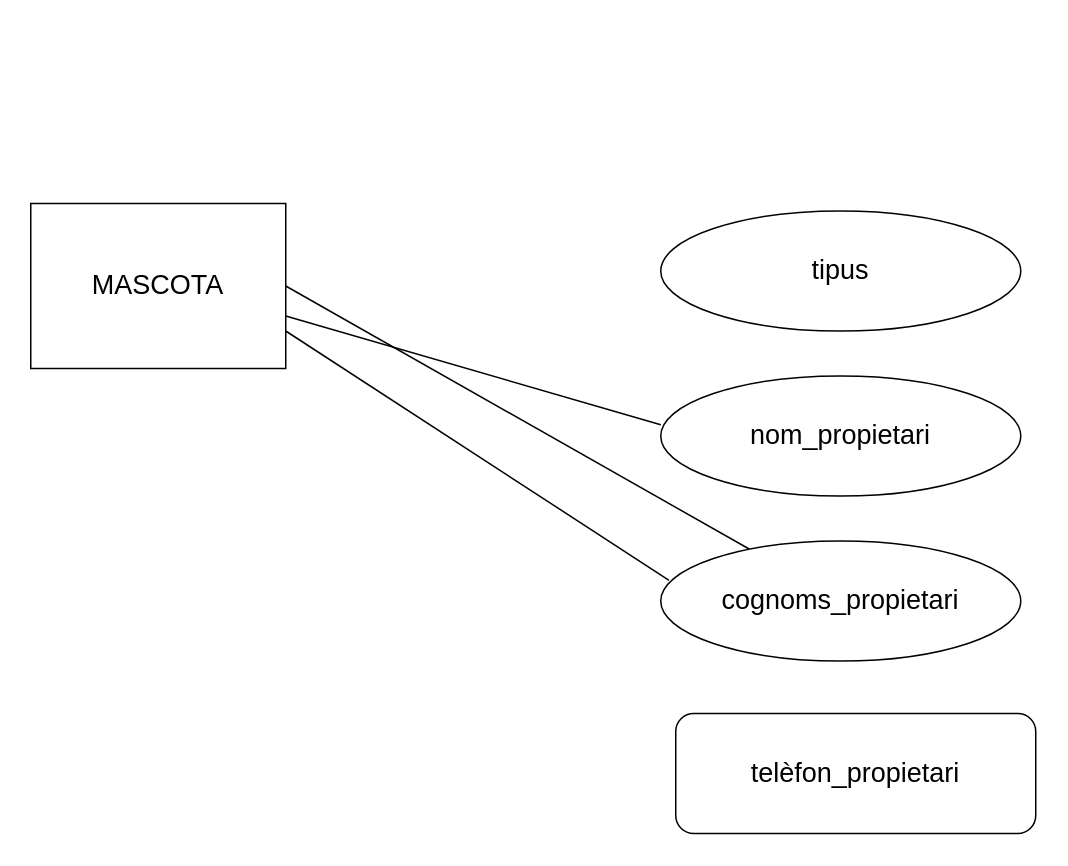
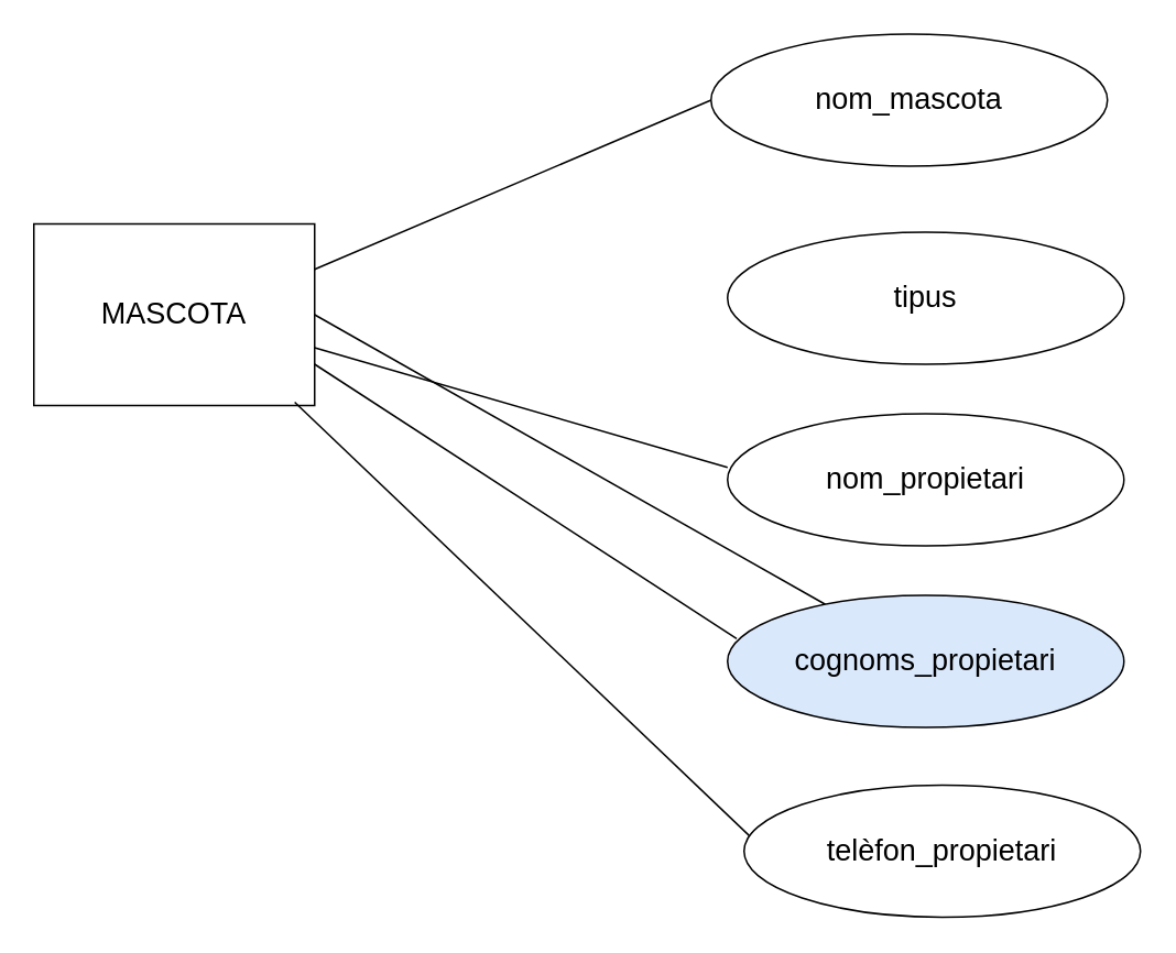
+ <mxCell id="4" value="&lt;font style=&quot;font-size: 18px;&quot;&gt;nom_mascota&lt;/font&gt;" style="ellipse;whiteSpace=wrap;html=1;" parent="1" vertex="1"><mxGeometry x="430" y="20" width="240" height="80" as="geometry" /></mxCell>
+ <mxCell id="3" value="" style="endArrow=none;html=1;rounded=0;entryX=0;entryY=0.5;entryDx=0;entryDy=0;exitX=1;exitY=0.25;exitDx=0;exitDy=0;" parent="1" source="2" target="4" edge="1"><mxGeometry width="50" height="50" relative="1" as="geometry"><mxPoint x="200" y="90" as="sourcePoint" /><mxPoint x="320" y="60" as="targetPoint" /></mxGeometry></mxCell>
+ <mxCell id="11" value="" style="endArrow=none;html=1;rounded=0;entryX=0.013;entryY=0.382;entryDx=0;entryDy=0;entryPerimeter=0;exitX=0.929;exitY=0.982;exitDx=0;exitDy=0;exitPerimeter=0;" parent="1" target="12" edge="1" source="2"><mxGeometry width="50" height="50" relative="1" as="geometry"><mxPoint x="190" y="250" as="sourcePoint" /><mxPoint x="320" y="505" as="targetPoint" /></mxGeometry></mxCell>
- <mxCell id="10" value="&lt;font style=&quot;font-size: 18px;&quot;&gt;cognoms_propietari&lt;/font&gt;" style="ellipse;whiteSpace=wrap;html=1;" parent="1" vertex="1"><mxGeometry x="440" y="360" width="240" height="80" as="geometry" /></mxCell>
+ <mxCell id="10" value="&lt;font style=&quot;font-size: 18px;&quot;&gt;cognoms_propietari&lt;/font&gt;" style="ellipse;whiteSpace=wrap;html=1;fillColor=#dae8fc;" parent="1" vertex="1"><mxGeometry x="440" y="360" width="240" height="80" as="geometry" /></mxCell>
- <mxCell id="12" value="&lt;font style=&quot;font-size: 18px;&quot;&gt;telèfon_propietari&lt;/font&gt;" style="whiteSpace=wrap;html=1;rounded=1;" parent="1" vertex="1"><mxGeometry x="450" y="475" width="240" height="80" as="geometry" /></mxCell>
+ <mxCell id="12" value="&lt;font style=&quot;font-size: 18px;&quot;&gt;telèfon_propietari&lt;/font&gt;" style="ellipse;whiteSpace=wrap;html=1;" parent="1" vertex="1"><mxGeometry x="450" y="475" width="240" height="80" as="geometry" /></mxCell>
